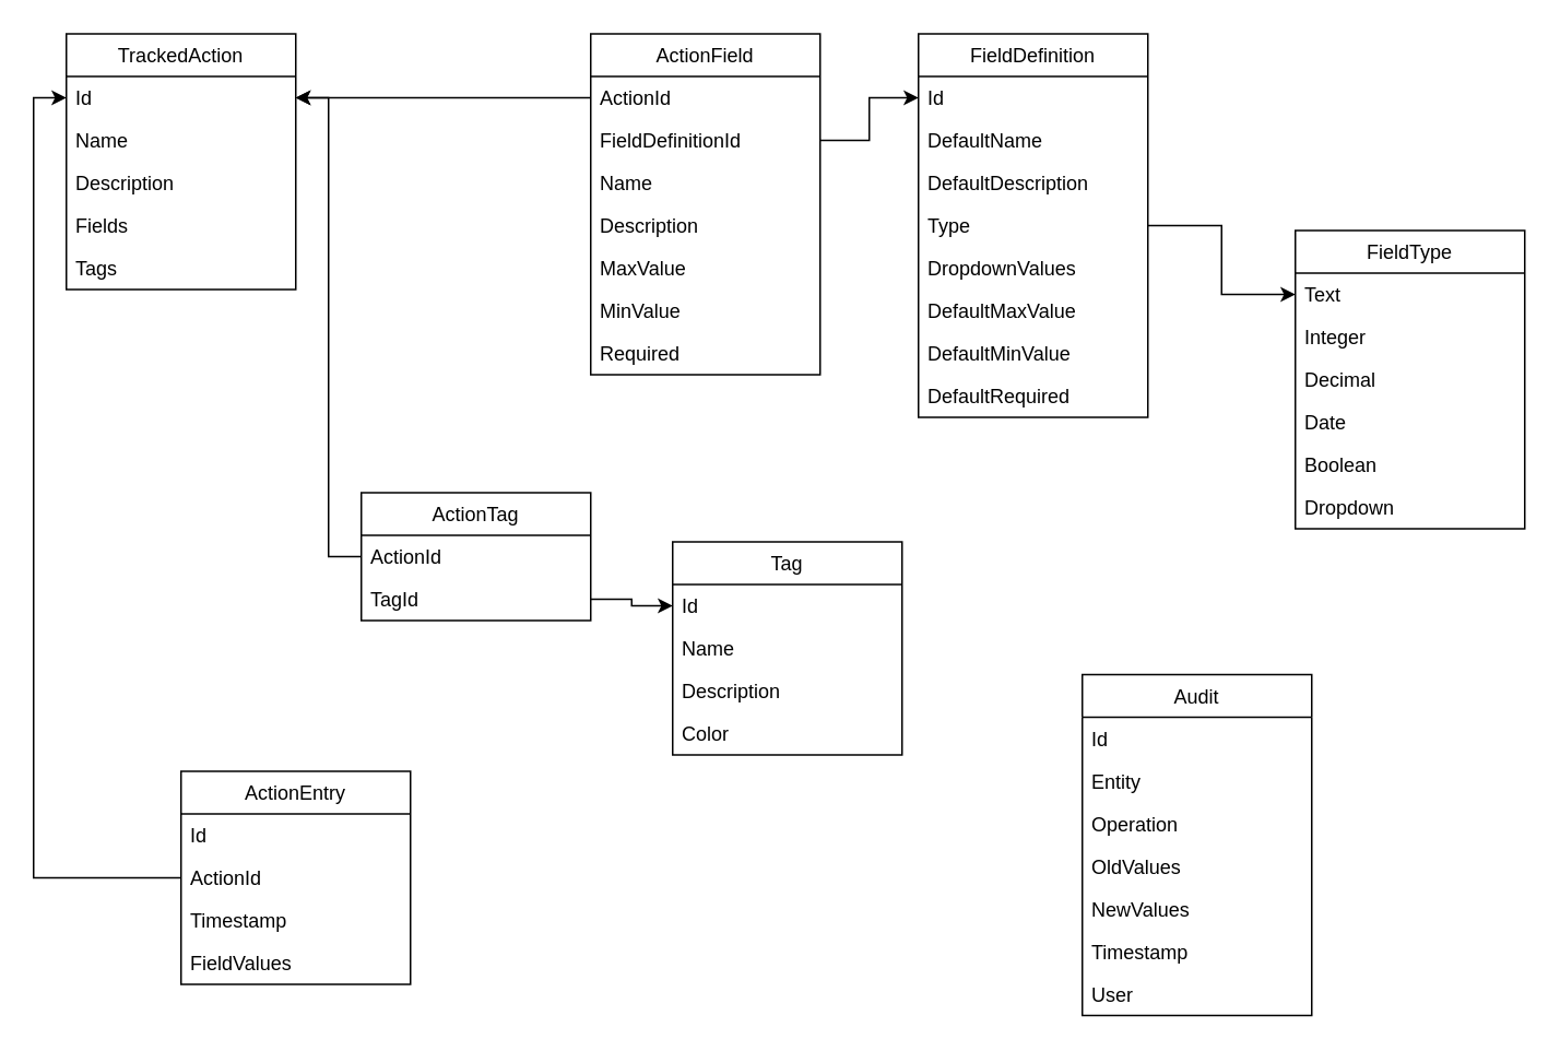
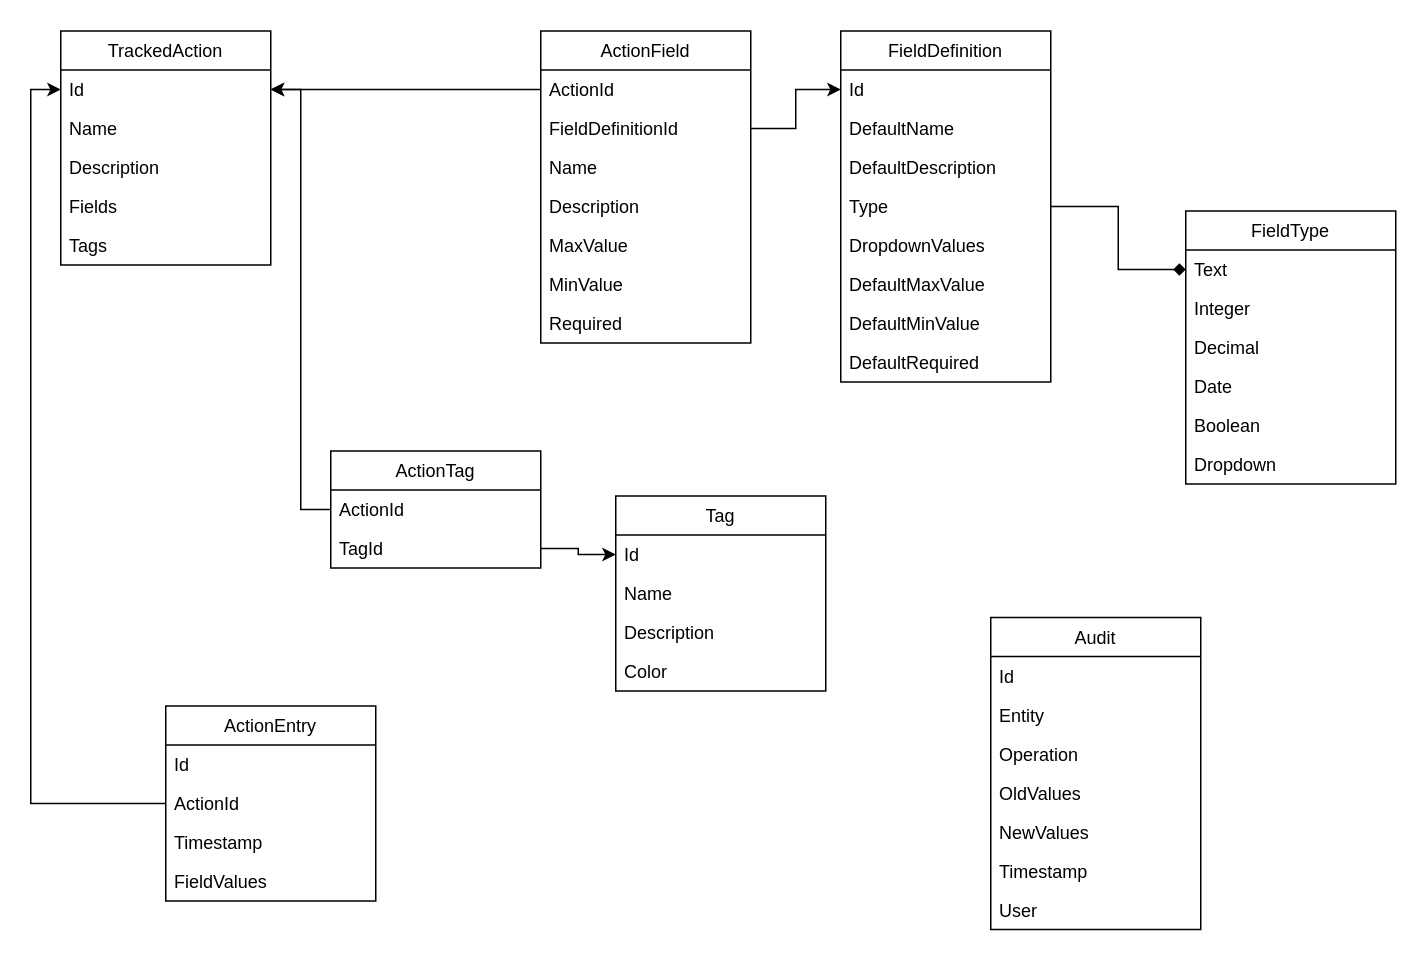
- <mxCell id="24" value="" style="edgeStyle=orthogonalEdgeStyle;rounded=0;orthogonalLoop=1;jettySize=auto;html=1;exitX=1;exitY=0.5;exitDx=0;exitDy=0;" parent="1" source="12" target="18" edge="1"><mxGeometry relative="1" as="geometry" /></mxCell>
+ <mxCell id="24" value="" style="edgeStyle=orthogonalEdgeStyle;rounded=0;orthogonalLoop=1;jettySize=auto;html=1;exitX=1;exitY=0.5;exitDx=0;exitDy=0;endArrow=diamond;" parent="1" source="12" target="18" edge="1"><mxGeometry relative="1" as="geometry" /></mxCell>
